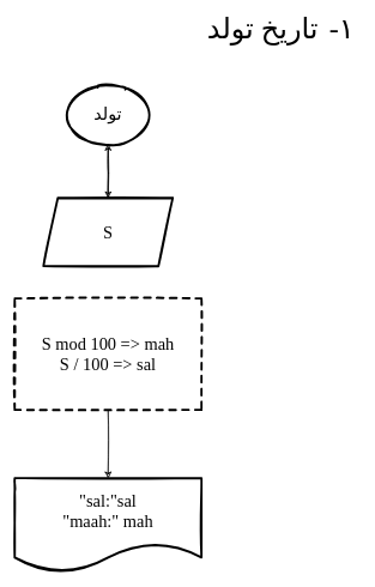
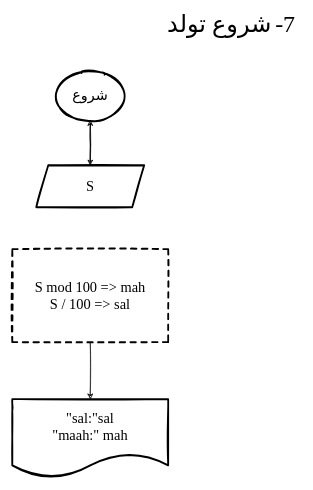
- <mxCell id="9" value="&lt;font style=&quot;font-size: 40px&quot;&gt;تاریخ تولد&amp;nbsp;&lt;/font&gt;" style="text;html=1;align=center;verticalAlign=middle;resizable=0;points=[];autosize=1;fontSize=24;fontFamily=Lucida Console;" parent="1" vertex="1"><mxGeometry x="280" y="20" width="180" height="40" as="geometry" /></mxCell>
+ <mxCell id="9" value="&lt;font style=&quot;font-size: 40px&quot;&gt;شروع تولد&amp;nbsp;&lt;/font&gt;" style="text;html=1;align=center;verticalAlign=middle;resizable=0;points=[];autosize=1;fontSize=24;fontFamily=Lucida Console;" parent="1" vertex="1"><mxGeometry x="280" y="20" width="180" height="40" as="geometry" /></mxCell>
- <mxCell id="10" value="&lt;font style=&quot;font-size: 40px&quot;&gt;-۱&lt;/font&gt;" style="text;html=1;align=center;verticalAlign=middle;resizable=0;points=[];autosize=1;fontSize=24;fontFamily=Lucida Console;" parent="1" vertex="1"><mxGeometry x="450" y="20" width="50" height="40" as="geometry" /></mxCell>
+ <mxCell id="10" value="&lt;font style=&quot;font-size: 40px&quot;&gt;-7&lt;/font&gt;" style="text;html=1;align=center;verticalAlign=middle;resizable=0;points=[];autosize=1;fontSize=24;fontFamily=Lucida Console;" parent="1" vertex="1"><mxGeometry x="450" y="20" width="50" height="40" as="geometry" /></mxCell>
- <mxCell id="3" value="&lt;font face=&quot;Courier New&quot;&gt;تولد&lt;/font&gt;" style="ellipse;whiteSpace=wrap;html=1;sketch=1;strokeWidth=3;fontSize=24;fontFamily=Lucida Console;" parent="1" vertex="1"><mxGeometry x="90" y="120" width="120" height="80" as="geometry" /></mxCell>
+ <mxCell id="3" value="&lt;font face=&quot;Courier New&quot;&gt;شروع&lt;/font&gt;" style="ellipse;whiteSpace=wrap;html=1;sketch=1;strokeWidth=3;fontSize=24;fontFamily=Lucida Console;" parent="1" vertex="1"><mxGeometry x="90" y="120" width="120" height="80" as="geometry" /></mxCell>
- <mxCell id="5" value="S" style="shape=parallelogram;perimeter=parallelogramPerimeter;whiteSpace=wrap;html=1;fixedSize=1;fontFamily=Lucida Console;fontSize=24;strokeWidth=3;sketch=1;" parent="1" vertex="1"><mxGeometry x="60" y="275" width="180" height="95" as="geometry" /></mxCell>
+ <mxCell id="5" value="S" style="shape=parallelogram;perimeter=parallelogramPerimeter;whiteSpace=wrap;html=1;fixedSize=1;fontFamily=Lucida Console;fontSize=24;strokeWidth=3;sketch=1;" parent="1" vertex="1"><mxGeometry x="60" y="275" width="180" height="70" as="geometry" /></mxCell>
